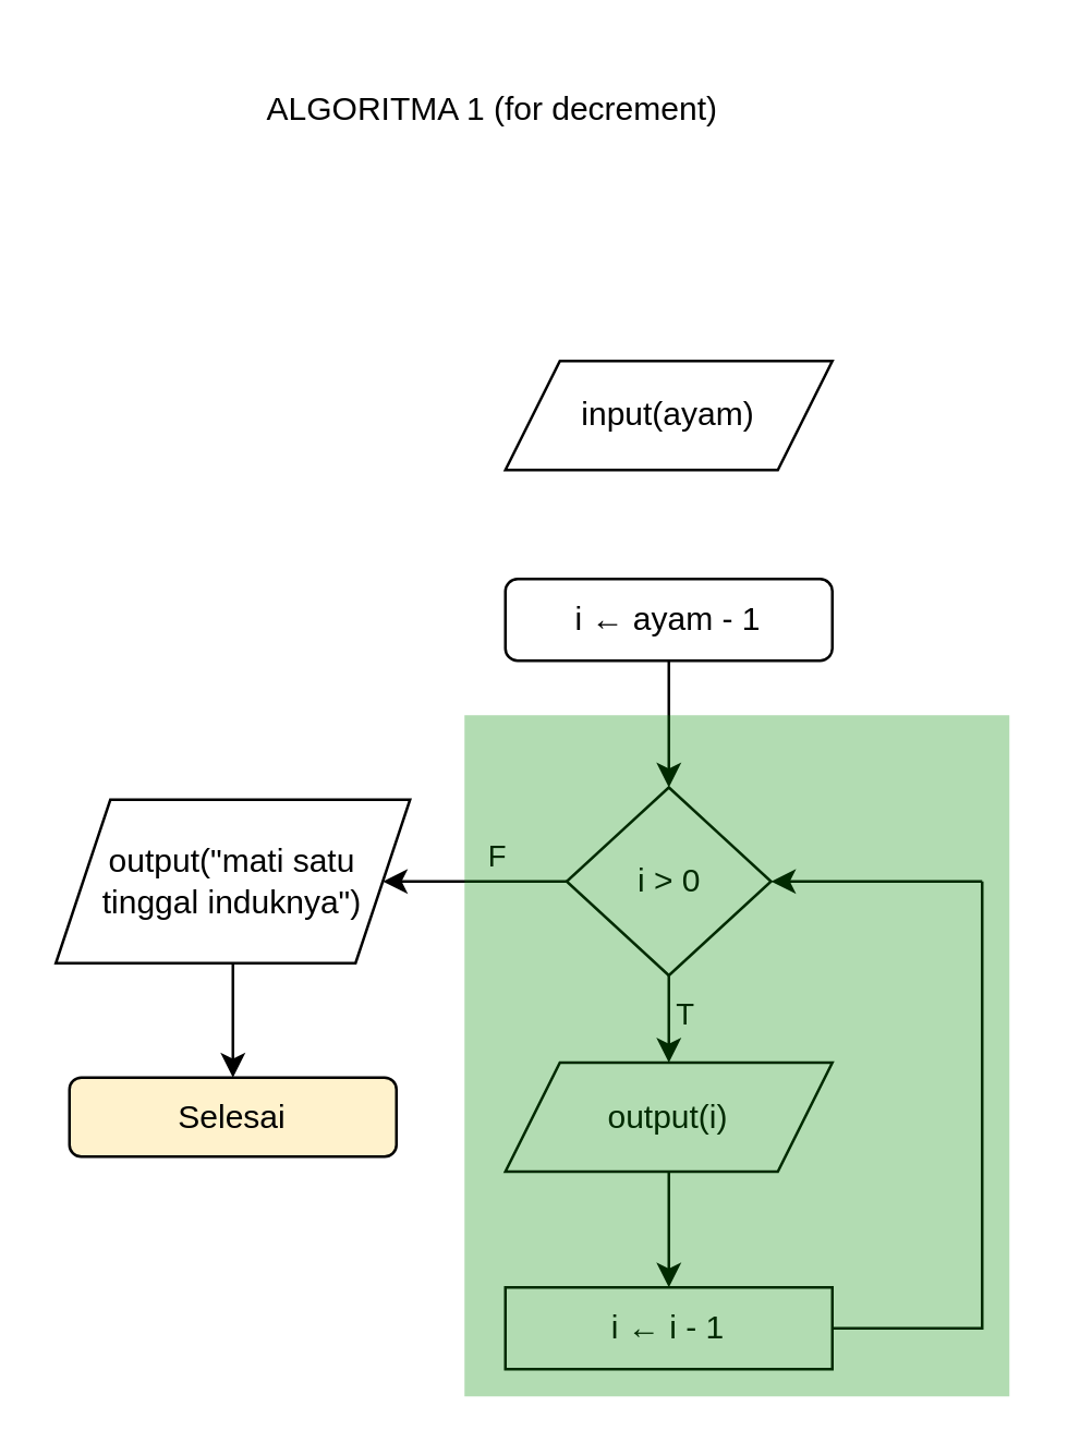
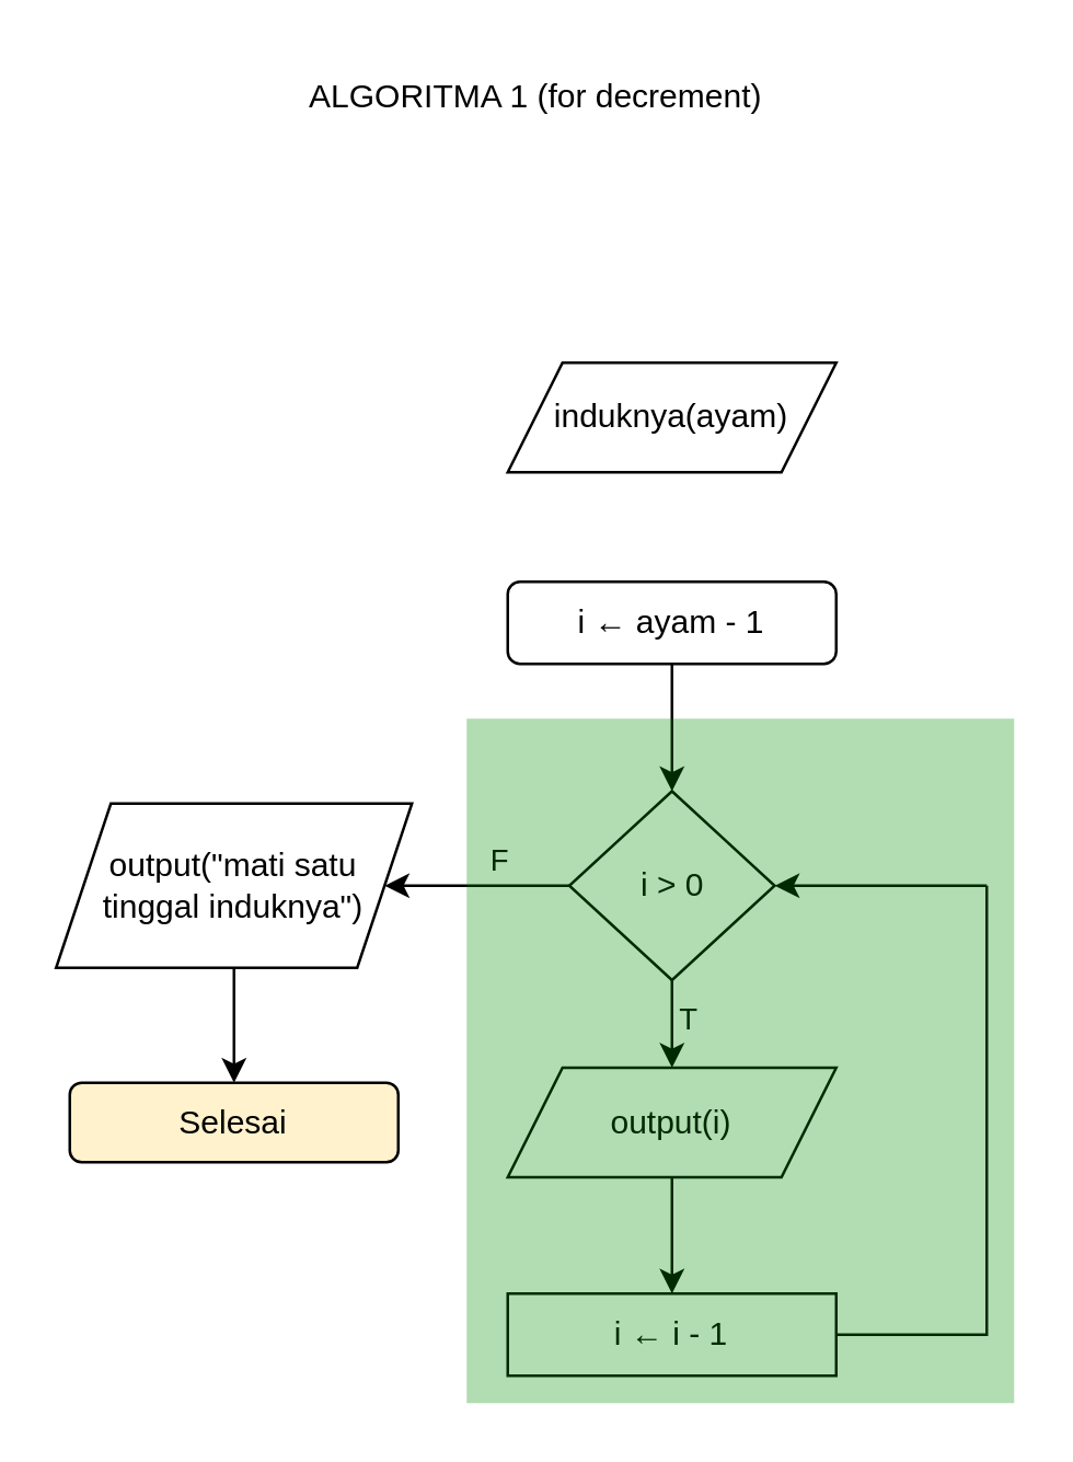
- <mxCell id="2" value="ALGORITMA 1 (for decrement)" style="text;html=1;align=center;verticalAlign=middle;resizable=0;points=[];autosize=1;strokeColor=none;fillColor=none;" parent="1" vertex="1"><mxGeometry x="85" y="25" width="190" height="30" as="geometry" /></mxCell>
+ <mxCell id="2" value="ALGORITMA 1 (for decrement)" style="text;html=1;align=center;verticalAlign=middle;resizable=0;points=[];autosize=1;strokeColor=none;fillColor=none;" parent="1" vertex="1"><mxGeometry x="100" y="20" width="190" height="30" as="geometry" /></mxCell>
- <mxCell id="5" value="input(ayam)" style="shape=parallelogram;perimeter=parallelogramPerimeter;whiteSpace=wrap;html=1;fixedSize=1;" parent="3" vertex="1"><mxGeometry x="165" y="70" width="120" height="40" as="geometry" /></mxCell>
+ <mxCell id="5" value="induknya(ayam)" style="shape=parallelogram;perimeter=parallelogramPerimeter;whiteSpace=wrap;html=1;fixedSize=1;" parent="3" vertex="1"><mxGeometry x="165" y="70" width="120" height="40" as="geometry" /></mxCell>
